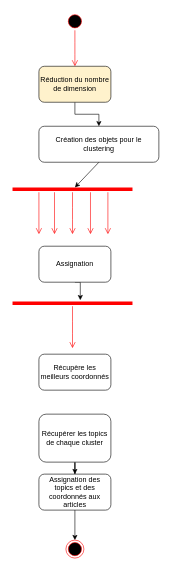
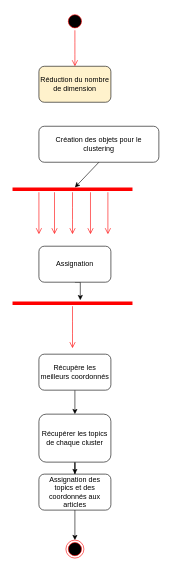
- <mxCell id="4" style="edgeStyle=orthogonalEdgeStyle;rounded=0;orthogonalLoop=1;jettySize=auto;html=1;exitX=0.5;exitY=1;exitDx=0;exitDy=0;entryX=0.5;entryY=0;entryDx=0;entryDy=0;" parent="1" source="5" target="6" edge="1"><mxGeometry relative="1" as="geometry" /></mxCell>
+ <mxCell id="18" style="edgeStyle=orthogonalEdgeStyle;rounded=0;orthogonalLoop=1;jettySize=auto;html=1;exitX=0.5;exitY=1;exitDx=0;exitDy=0;entryX=0.5;entryY=0;entryDx=0;entryDy=0;" parent="1" source="19" target="21" edge="1"><mxGeometry relative="1" as="geometry" /></mxCell>
